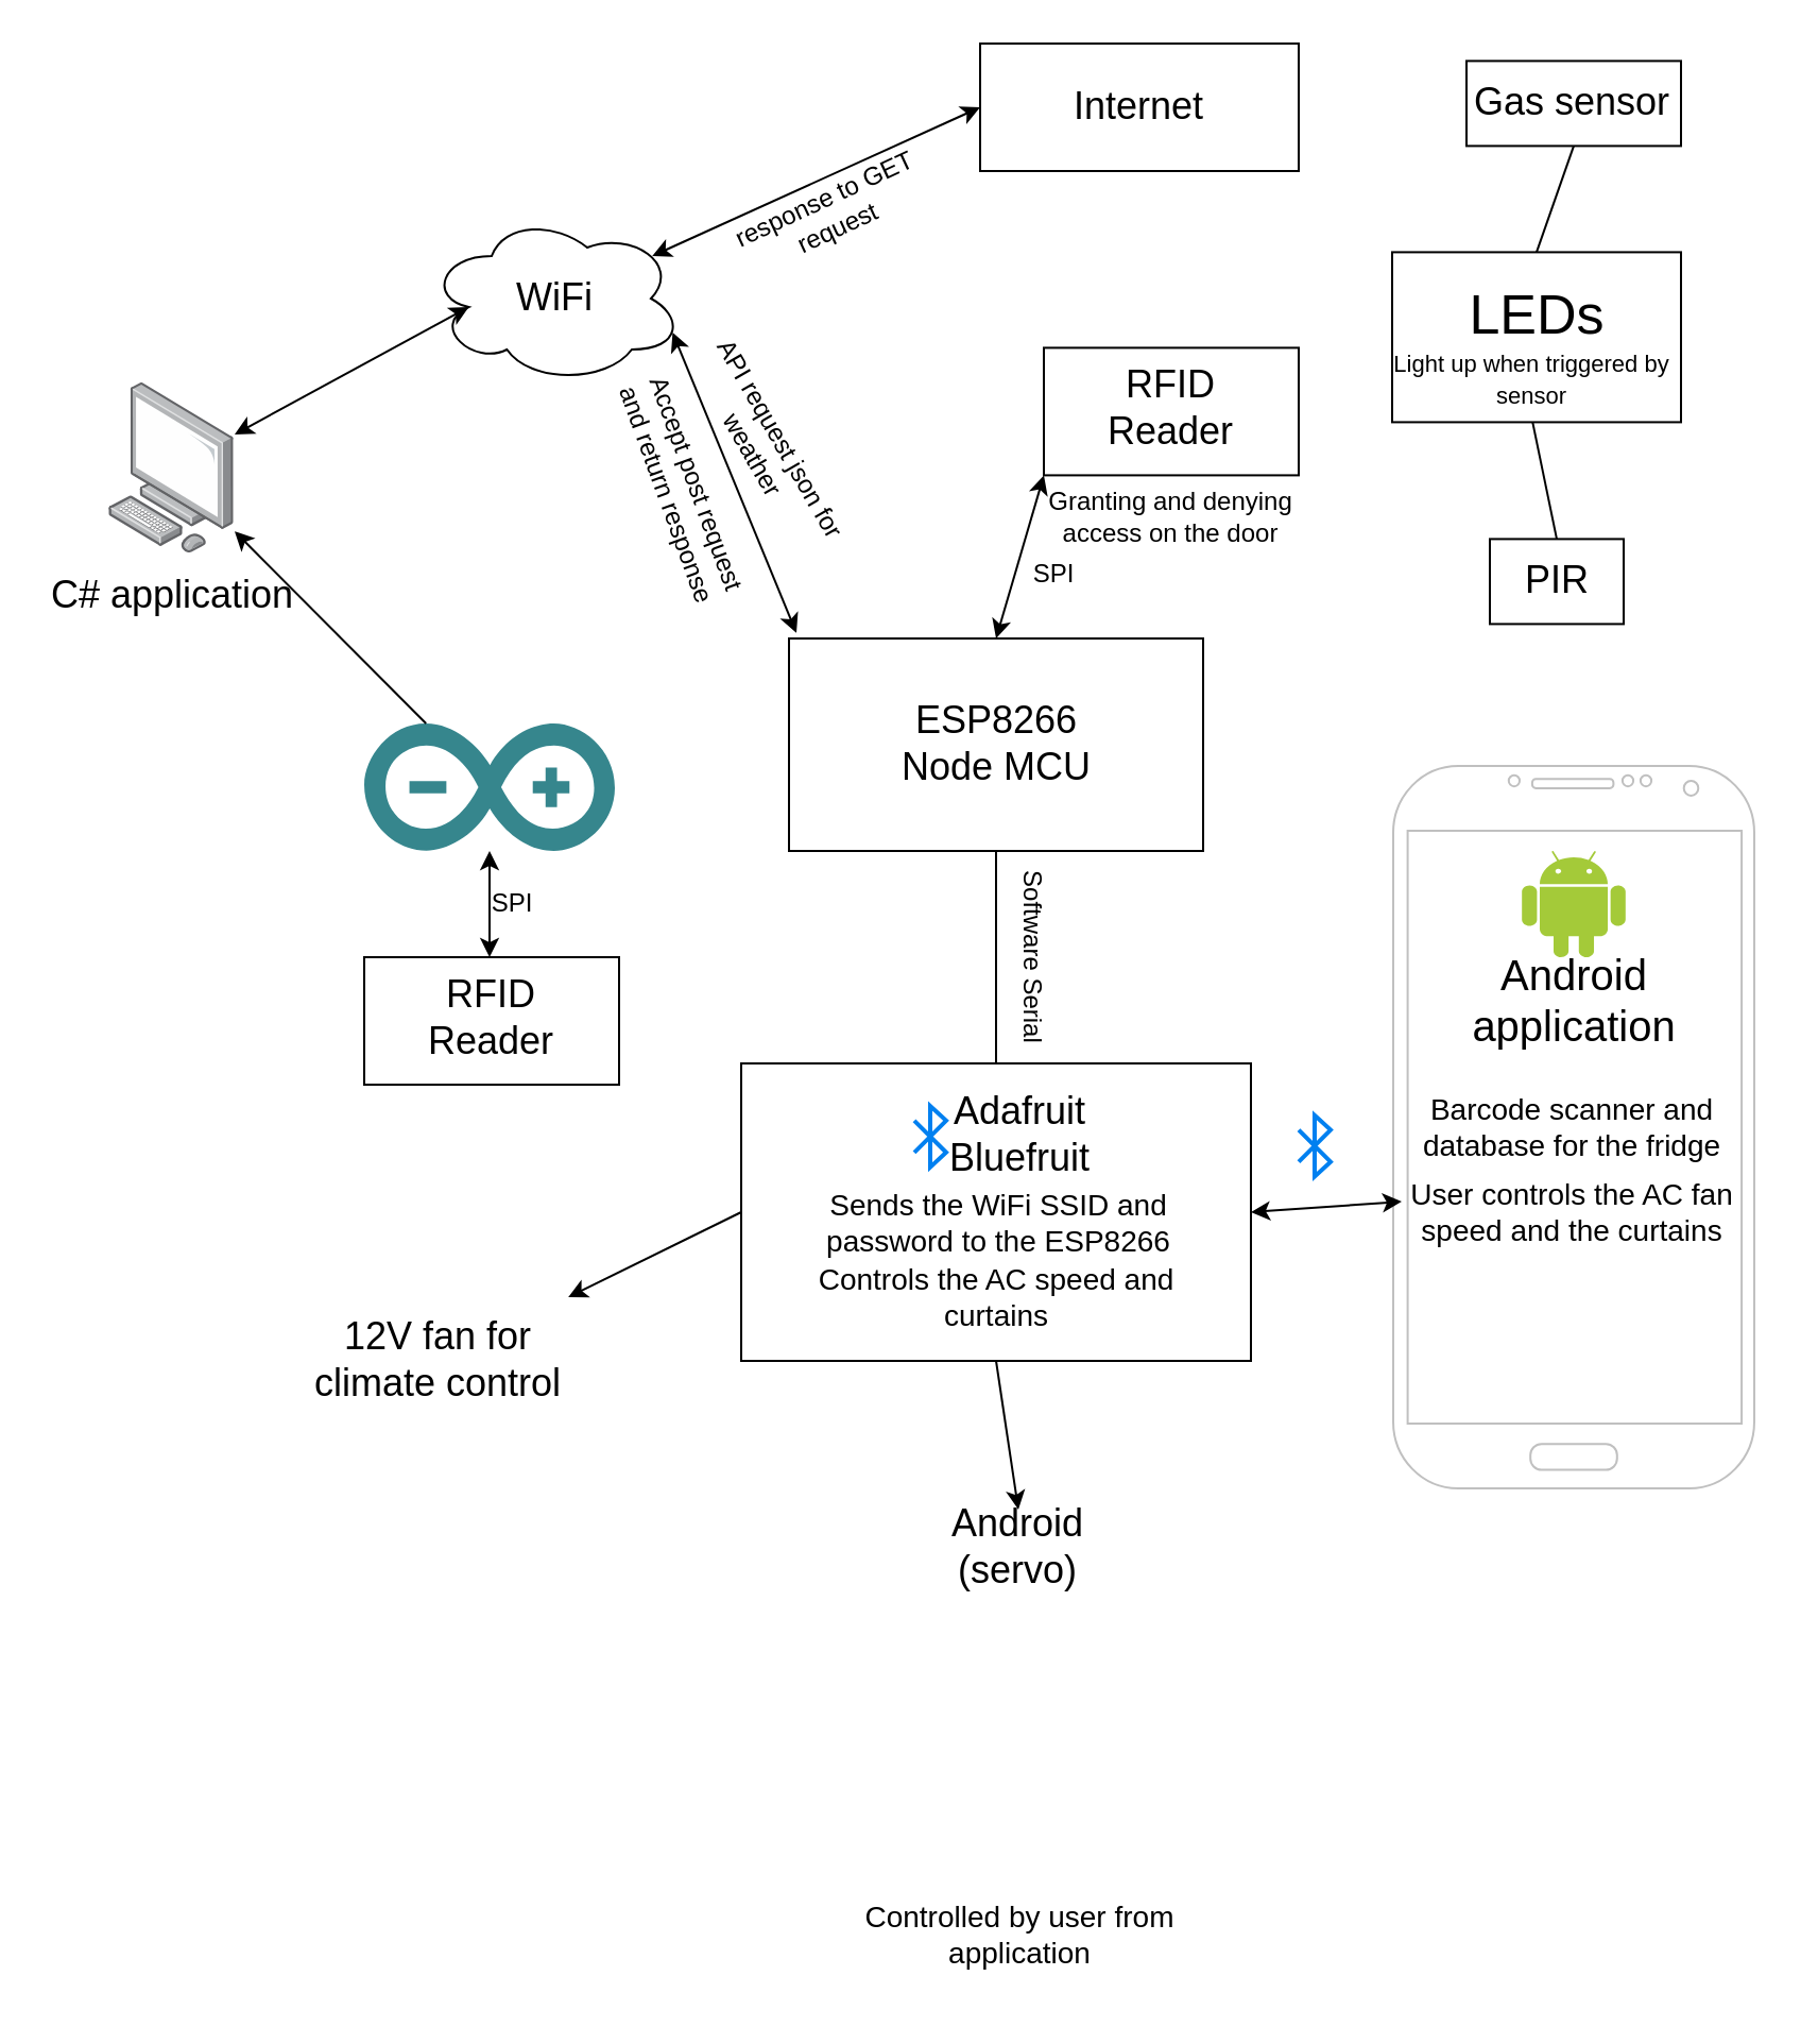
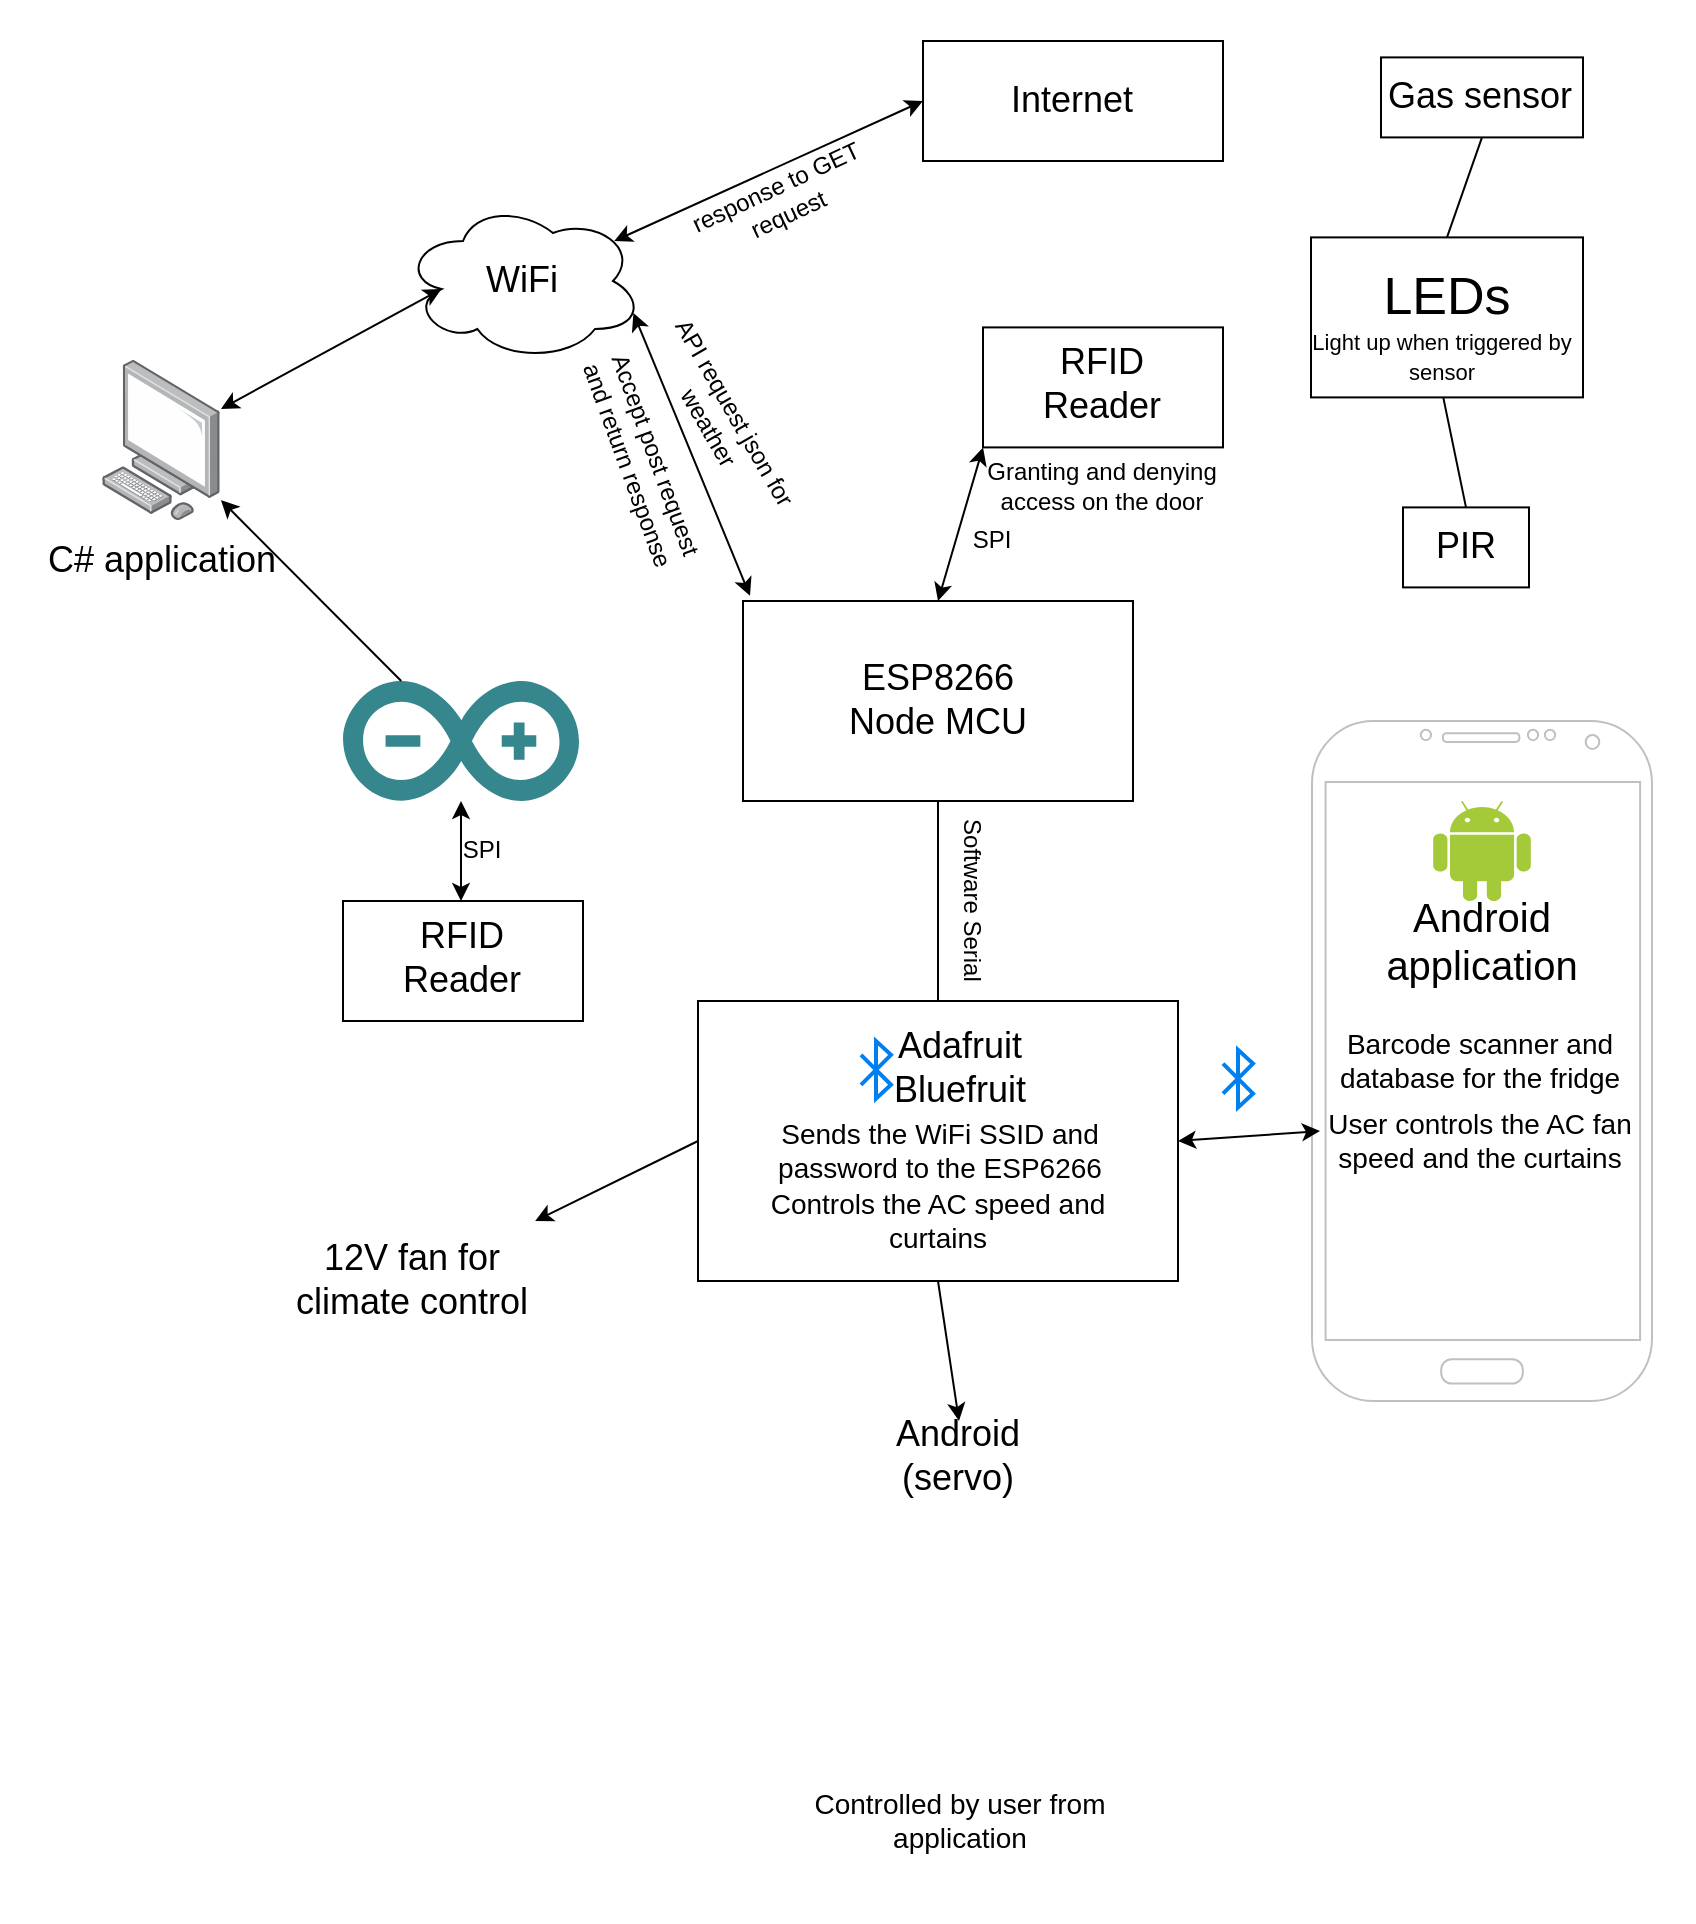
- <mxCell id="38" value="Sends the WiFi SSID and password to the ESP8266" style="text;html=1;strokeColor=none;fillColor=none;align=center;verticalAlign=middle;whiteSpace=wrap;rounded=0;fontSize=14;" vertex="1" parent="1"><mxGeometry x="370" y="560" width="200" height="30" as="geometry" /></mxCell>
+ <mxCell id="38" value="Sends the WiFi SSID and password to the ESP6266" style="text;html=1;strokeColor=none;fillColor=none;align=center;verticalAlign=middle;whiteSpace=wrap;rounded=0;fontSize=14;" vertex="1" parent="1"><mxGeometry x="370" y="560" width="200" height="30" as="geometry" /></mxCell>
